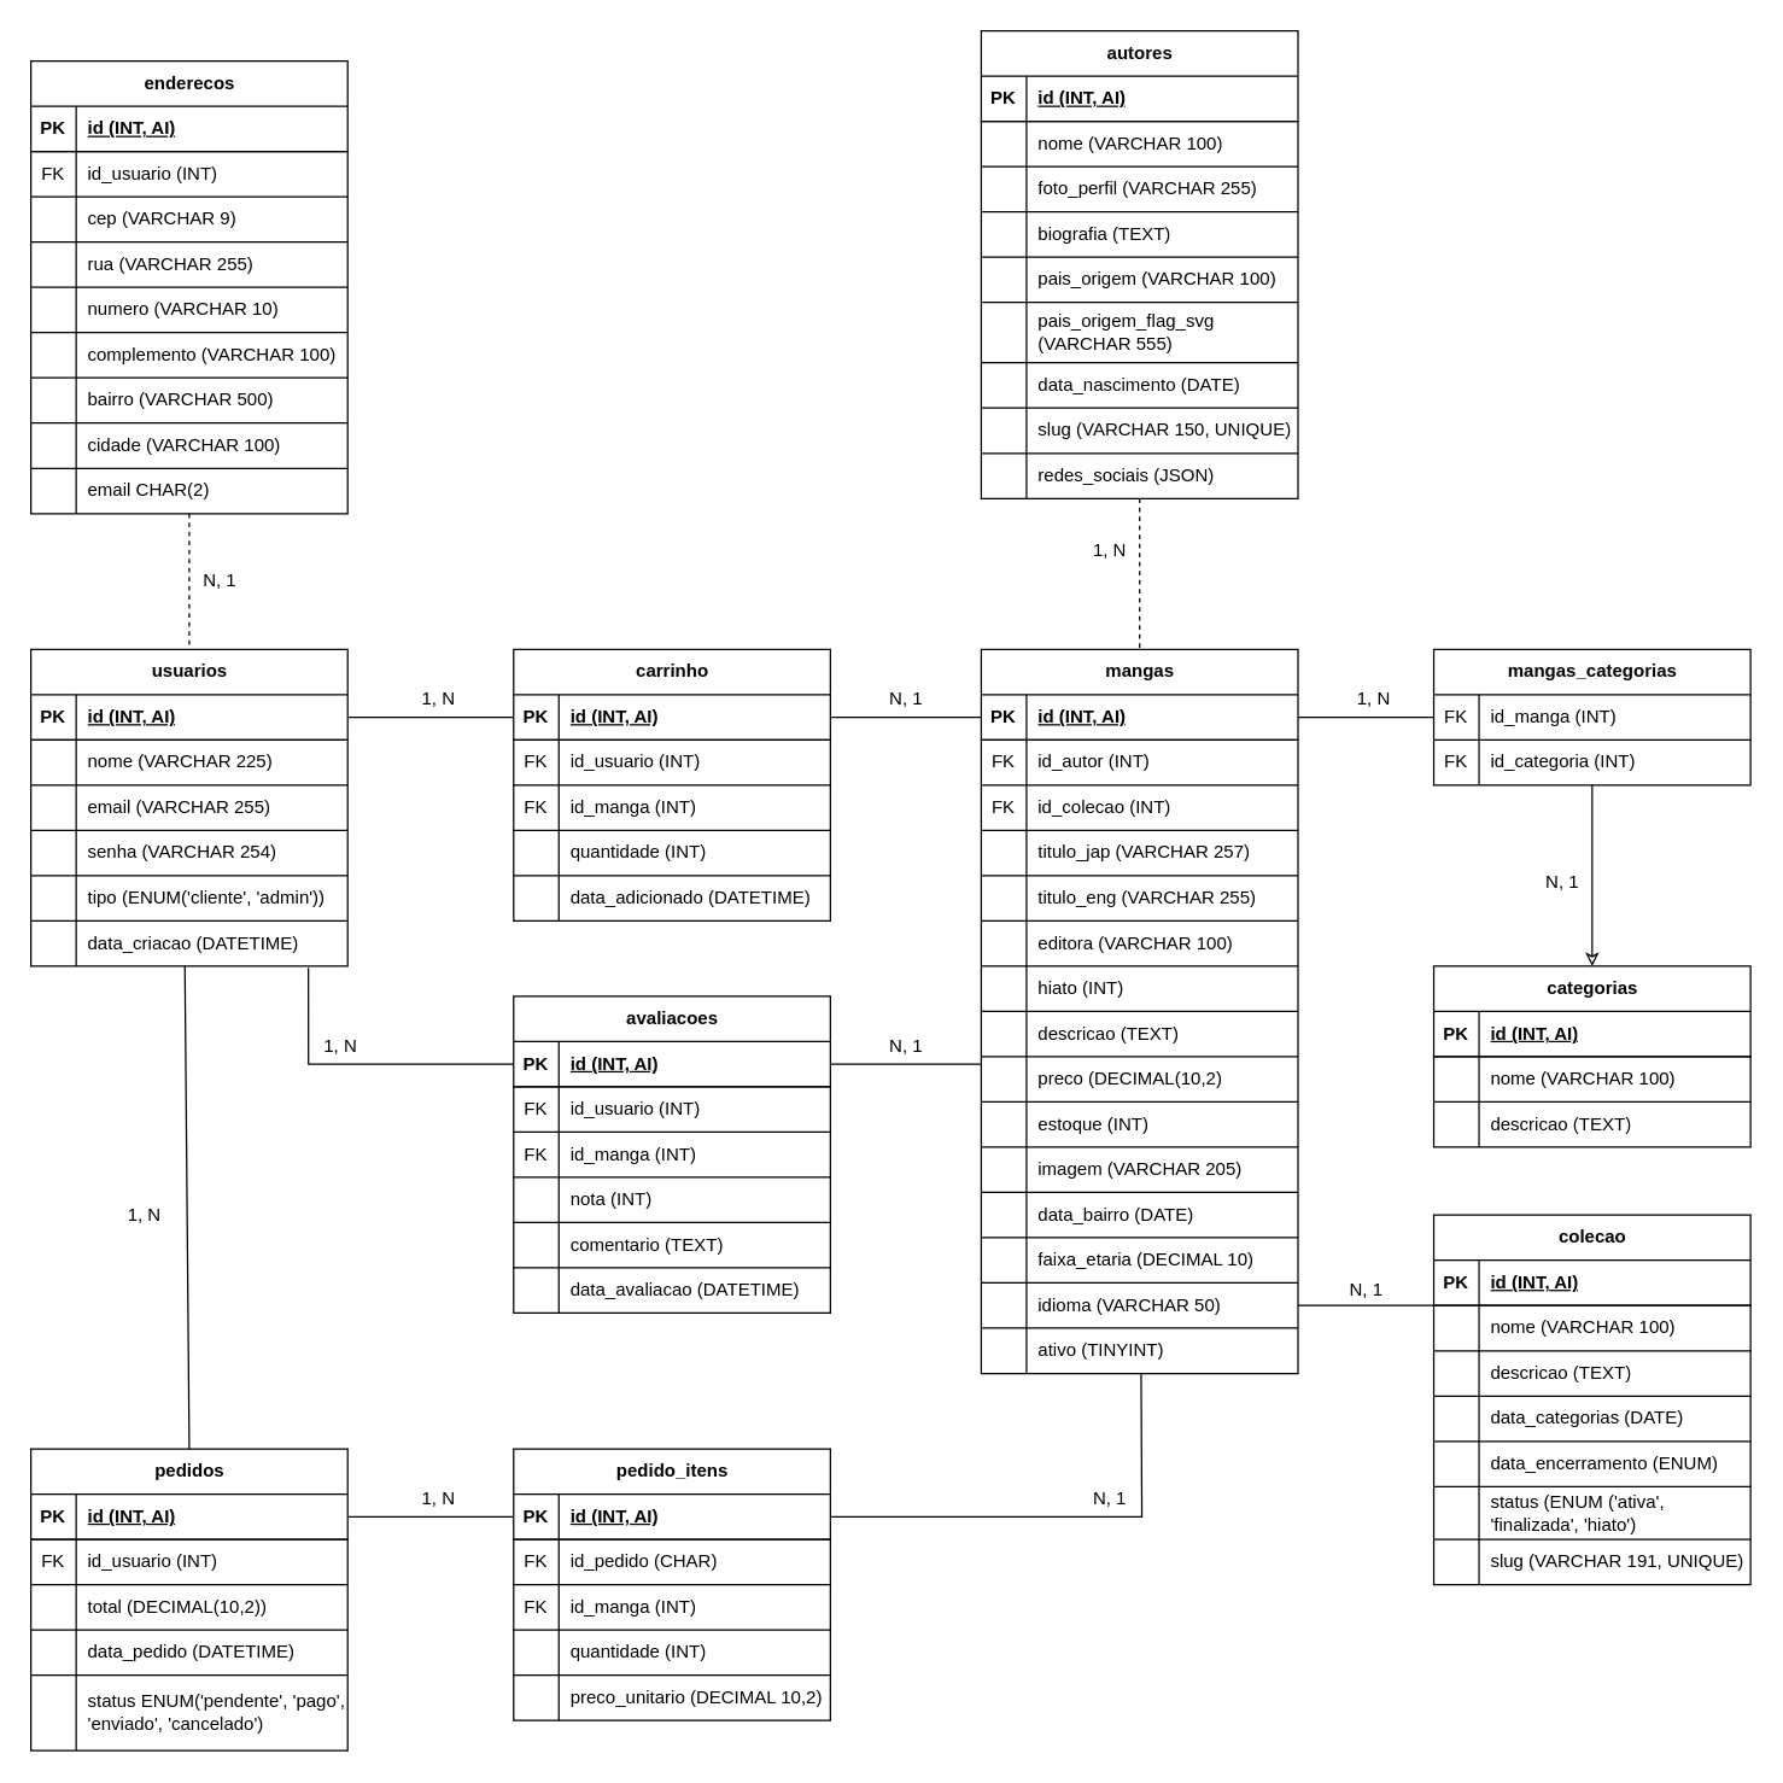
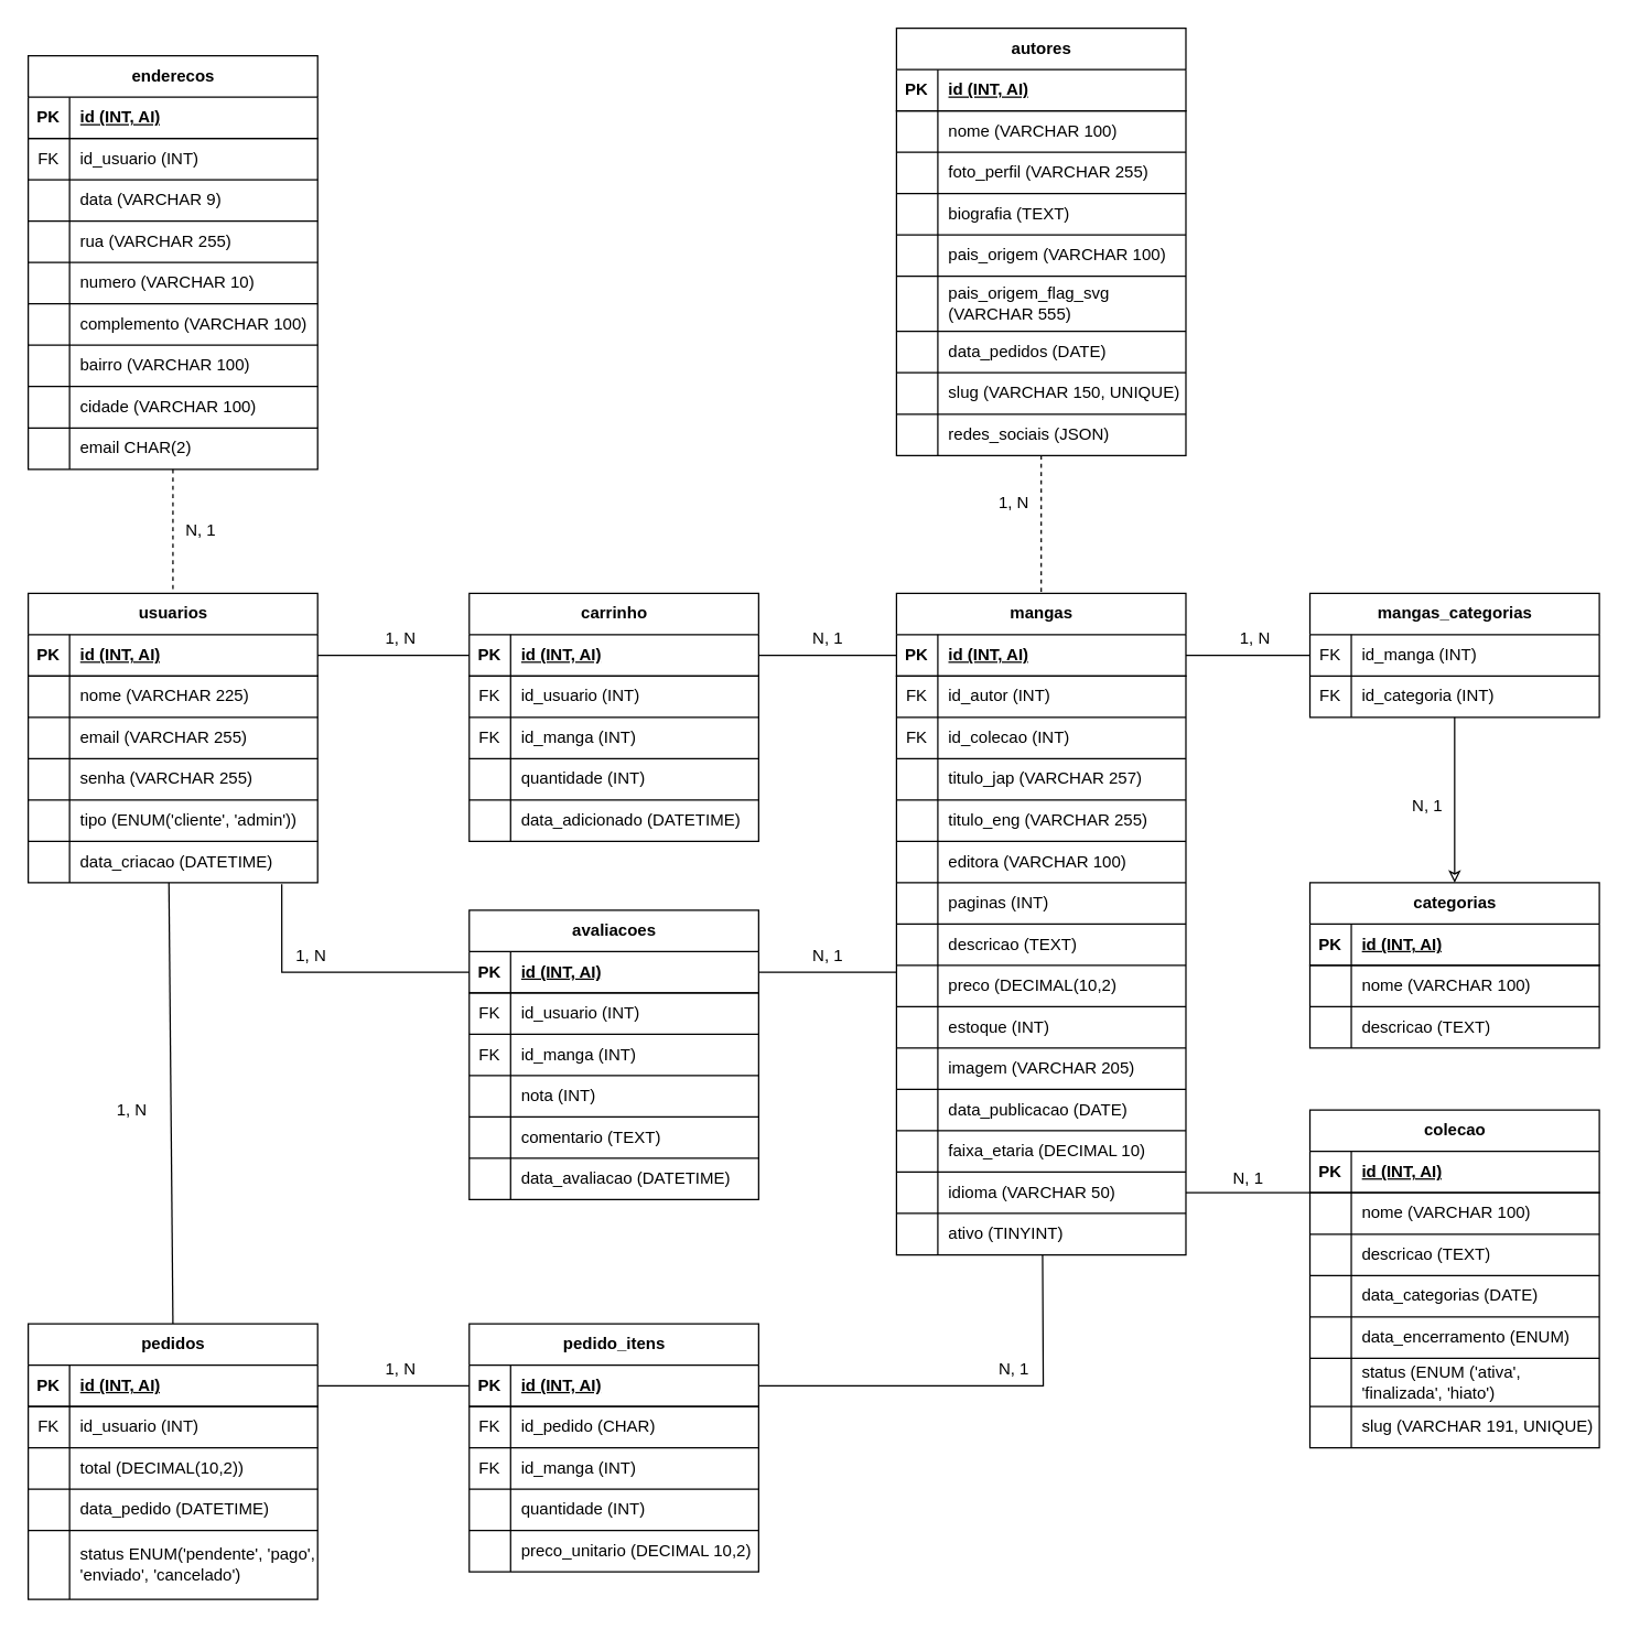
- <mxCell id="233" value="cep (VARCHAR 9)" style="shape=partialRectangle;connectable=0;fillColor=none;top=0;left=0;bottom=0;right=0;align=left;spacingLeft=6;overflow=hidden;whiteSpace=wrap;html=1;fillStyle=solid;labelBackgroundColor=none;" parent="231" vertex="1"><mxGeometry x="30" width="180" height="30" as="geometry"><mxRectangle width="180" height="30" as="alternateBounds" /></mxGeometry></mxCell>
+ <mxCell id="233" value="data (VARCHAR 9)" style="shape=partialRectangle;connectable=0;fillColor=none;top=0;left=0;bottom=0;right=0;align=left;spacingLeft=6;overflow=hidden;whiteSpace=wrap;html=1;fillStyle=solid;labelBackgroundColor=none;" parent="231" vertex="1"><mxGeometry x="30" width="180" height="30" as="geometry"><mxRectangle width="180" height="30" as="alternateBounds" /></mxGeometry></mxCell>
- <mxCell id="191" value="data_nascimento (DATE)" style="shape=partialRectangle;connectable=0;fillColor=none;top=0;left=0;bottom=0;right=0;align=left;spacingLeft=6;overflow=hidden;whiteSpace=wrap;html=1;fillStyle=solid;labelBackgroundColor=none;" parent="189" vertex="1"><mxGeometry x="30" width="180" height="30" as="geometry"><mxRectangle width="180" height="30" as="alternateBounds" /></mxGeometry></mxCell>
+ <mxCell id="191" value="data_pedidos (DATE)" style="shape=partialRectangle;connectable=0;fillColor=none;top=0;left=0;bottom=0;right=0;align=left;spacingLeft=6;overflow=hidden;whiteSpace=wrap;html=1;fillStyle=solid;labelBackgroundColor=none;" parent="189" vertex="1"><mxGeometry x="30" width="180" height="30" as="geometry"><mxRectangle width="180" height="30" as="alternateBounds" /></mxGeometry></mxCell>
- <mxCell id="245" value="bairro (VARCHAR 500)" style="shape=partialRectangle;connectable=0;fillColor=none;top=0;left=0;bottom=0;right=0;align=left;spacingLeft=6;overflow=hidden;whiteSpace=wrap;html=1;fillStyle=solid;labelBackgroundColor=none;" parent="243" vertex="1"><mxGeometry x="30" width="180" height="30" as="geometry"><mxRectangle width="180" height="30" as="alternateBounds" /></mxGeometry></mxCell>
+ <mxCell id="245" value="bairro (VARCHAR 100)" style="shape=partialRectangle;connectable=0;fillColor=none;top=0;left=0;bottom=0;right=0;align=left;spacingLeft=6;overflow=hidden;whiteSpace=wrap;html=1;fillStyle=solid;labelBackgroundColor=none;" parent="243" vertex="1"><mxGeometry x="30" width="180" height="30" as="geometry"><mxRectangle width="180" height="30" as="alternateBounds" /></mxGeometry></mxCell>
- <mxCell id="15" value="senha (VARCHAR 254)" style="shape=partialRectangle;connectable=0;fillColor=none;top=0;left=0;bottom=0;right=0;align=left;spacingLeft=6;overflow=hidden;whiteSpace=wrap;html=1;fillStyle=solid;labelBackgroundColor=none;" parent="13" vertex="1"><mxGeometry x="30" width="180" height="30" as="geometry"><mxRectangle width="180" height="30" as="alternateBounds" /></mxGeometry></mxCell>
+ <mxCell id="15" value="senha (VARCHAR 255)" style="shape=partialRectangle;connectable=0;fillColor=none;top=0;left=0;bottom=0;right=0;align=left;spacingLeft=6;overflow=hidden;whiteSpace=wrap;html=1;fillStyle=solid;labelBackgroundColor=none;" parent="13" vertex="1"><mxGeometry x="30" width="180" height="30" as="geometry"><mxRectangle width="180" height="30" as="alternateBounds" /></mxGeometry></mxCell>
- <mxCell id="43" value="hiato (INT)" style="shape=partialRectangle;connectable=0;fillColor=none;top=0;left=0;bottom=0;right=0;align=left;spacingLeft=6;overflow=hidden;whiteSpace=wrap;html=1;fillStyle=solid;labelBackgroundColor=none;" parent="41" vertex="1"><mxGeometry x="30" width="180" height="30" as="geometry"><mxRectangle width="180" height="30" as="alternateBounds" /></mxGeometry></mxCell>
+ <mxCell id="43" value="paginas (INT)" style="shape=partialRectangle;connectable=0;fillColor=none;top=0;left=0;bottom=0;right=0;align=left;spacingLeft=6;overflow=hidden;whiteSpace=wrap;html=1;fillStyle=solid;labelBackgroundColor=none;" parent="41" vertex="1"><mxGeometry x="30" width="180" height="30" as="geometry"><mxRectangle width="180" height="30" as="alternateBounds" /></mxGeometry></mxCell>
- <mxCell id="58" value="data_bairro (DATE)" style="shape=partialRectangle;connectable=0;fillColor=none;top=0;left=0;bottom=0;right=0;align=left;spacingLeft=6;overflow=hidden;whiteSpace=wrap;html=1;fillStyle=solid;labelBackgroundColor=none;" parent="56" vertex="1"><mxGeometry x="30" width="180" height="30" as="geometry"><mxRectangle width="180" height="30" as="alternateBounds" /></mxGeometry></mxCell>
+ <mxCell id="58" value="data_publicacao (DATE)" style="shape=partialRectangle;connectable=0;fillColor=none;top=0;left=0;bottom=0;right=0;align=left;spacingLeft=6;overflow=hidden;whiteSpace=wrap;html=1;fillStyle=solid;labelBackgroundColor=none;" parent="56" vertex="1"><mxGeometry x="30" width="180" height="30" as="geometry"><mxRectangle width="180" height="30" as="alternateBounds" /></mxGeometry></mxCell>
